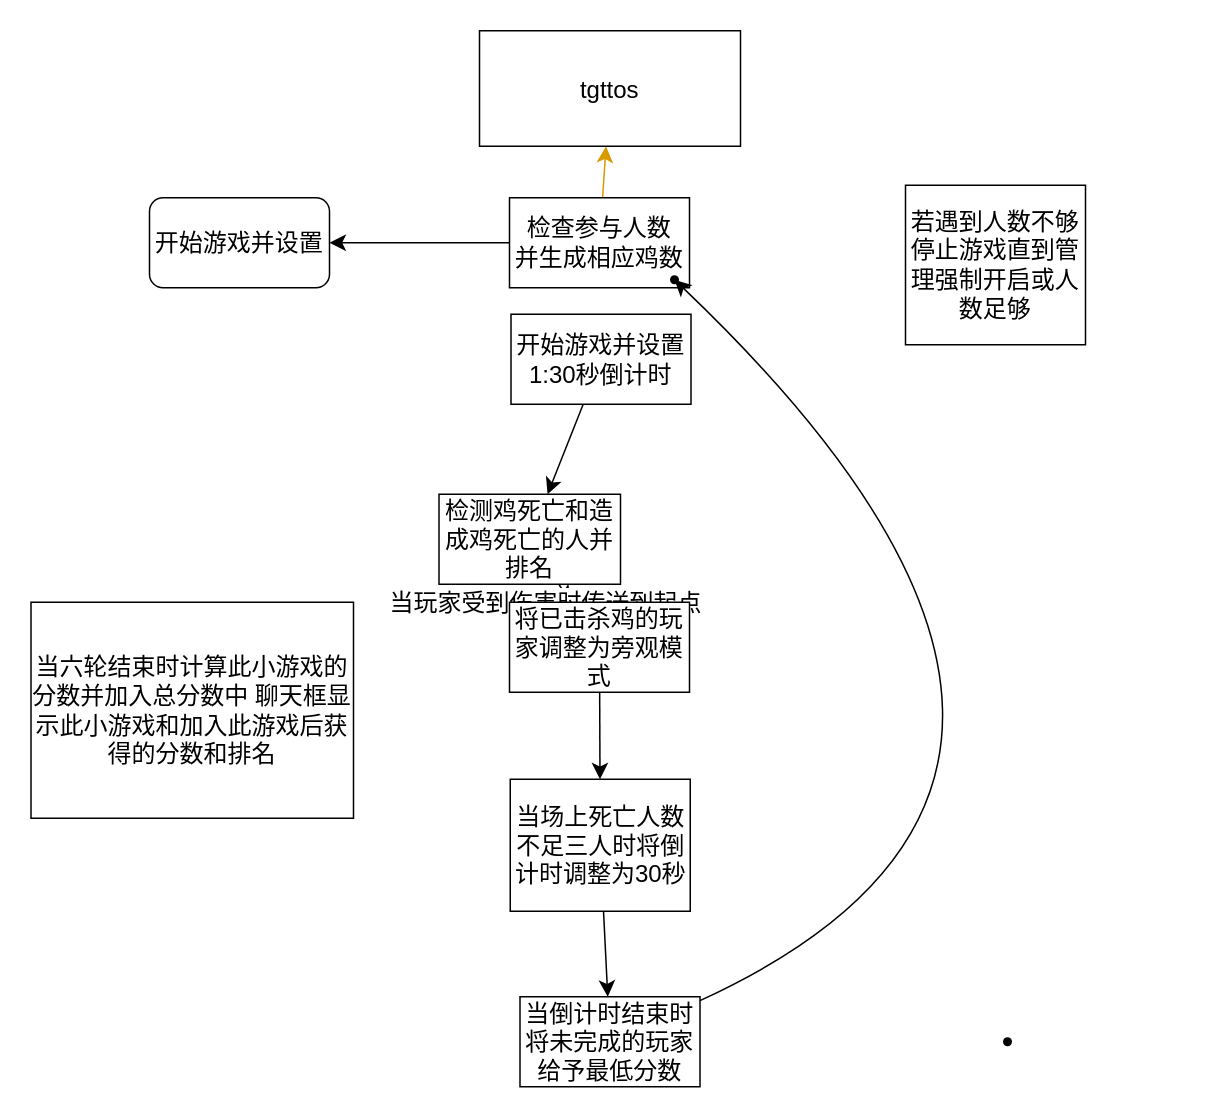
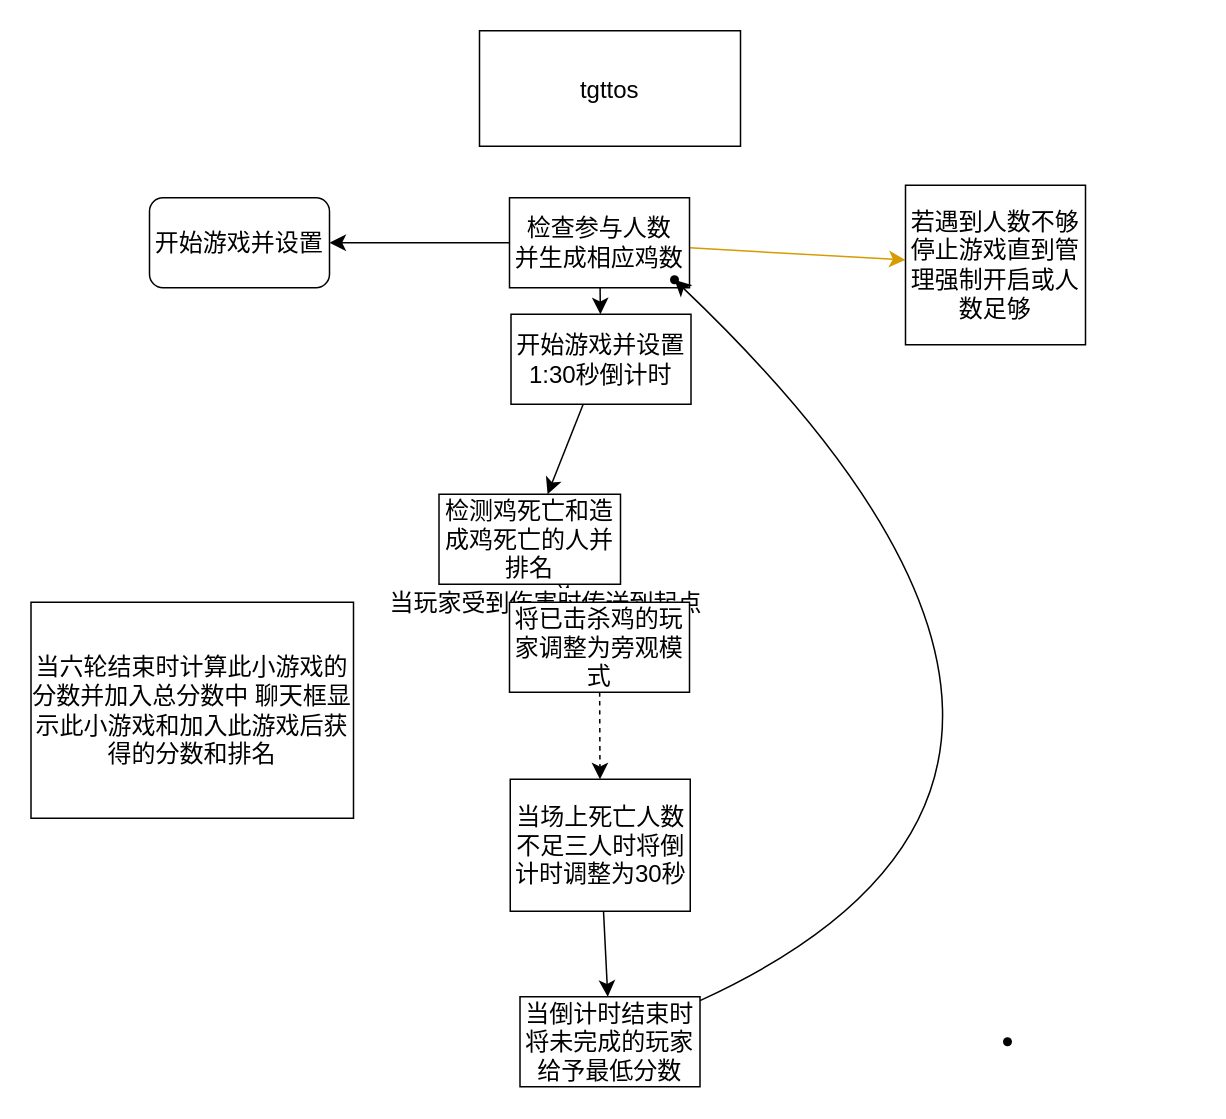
- <mxCell id="3" value="" style="edgeStyle=none;curved=1;rounded=0;orthogonalLoop=1;jettySize=auto;html=1;fontSize=12;startSize=8;endSize=8;fillColor=#ffe6cc;strokeColor=#d79b00;" parent="1" source="5" target="9" edge="1"><mxGeometry relative="1" as="geometry" /></mxCell>
+ <mxCell id="3" value="" style="edgeStyle=none;curved=1;rounded=0;orthogonalLoop=1;jettySize=auto;html=1;fontSize=12;startSize=8;endSize=8;fillColor=#ffe6cc;strokeColor=#d79b00;" parent="1" source="5" target="10" edge="1"><mxGeometry relative="1" as="geometry" /></mxCell>
+ <mxCell id="2" value="" style="edgeStyle=none;curved=1;rounded=0;orthogonalLoop=1;jettySize=auto;html=1;fontSize=12;startSize=8;endSize=8;" parent="1" source="5" target="7" edge="1"><mxGeometry relative="1" as="geometry" /></mxCell>
- <mxCell id="15" value="" style="edgeStyle=none;curved=1;rounded=0;orthogonalLoop=1;jettySize=auto;html=1;fontSize=12;startSize=8;endSize=8;" parent="1" source="16" target="18" edge="1"><mxGeometry relative="1" as="geometry" /></mxCell>
+ <mxCell id="15" value="" style="edgeStyle=none;curved=1;rounded=0;orthogonalLoop=1;jettySize=auto;html=1;fontSize=12;startSize=8;endSize=8;dashed=1;" parent="1" source="16" target="18" edge="1"><mxGeometry relative="1" as="geometry" /></mxCell>
